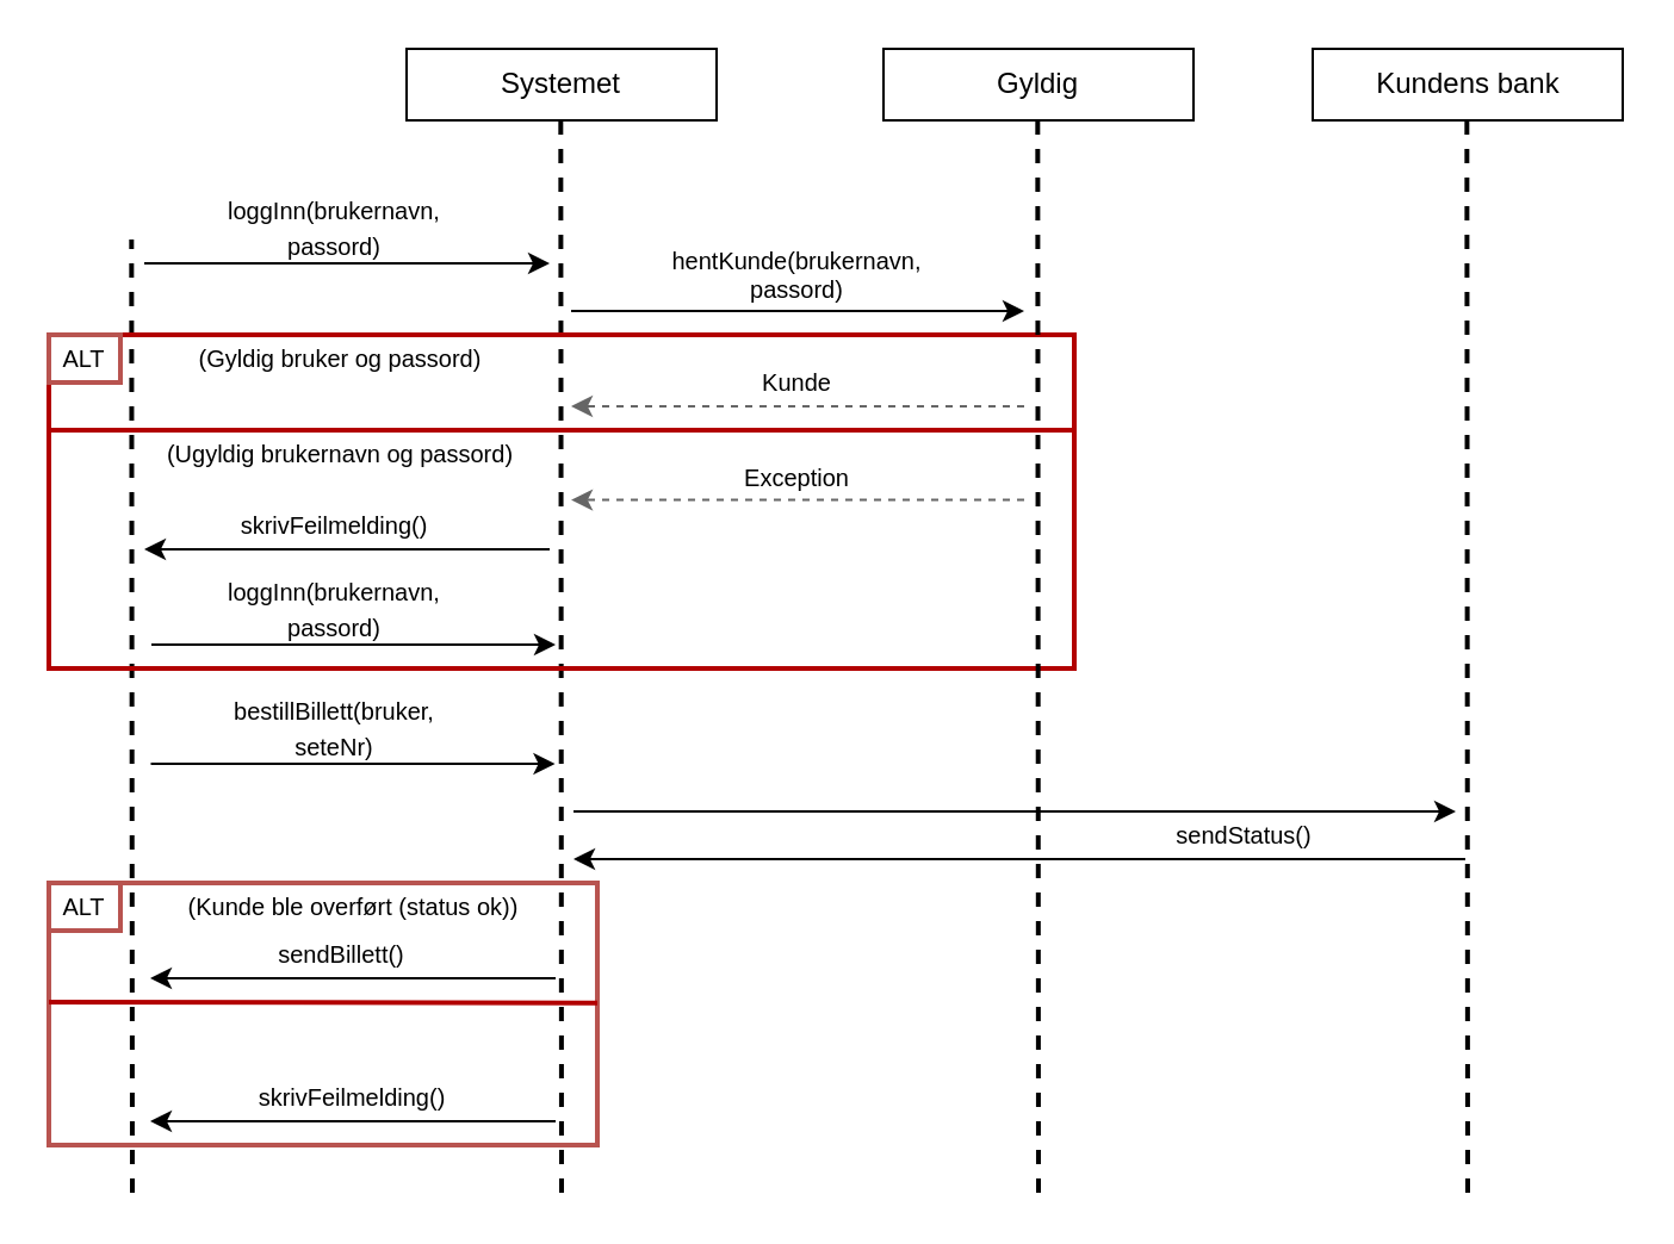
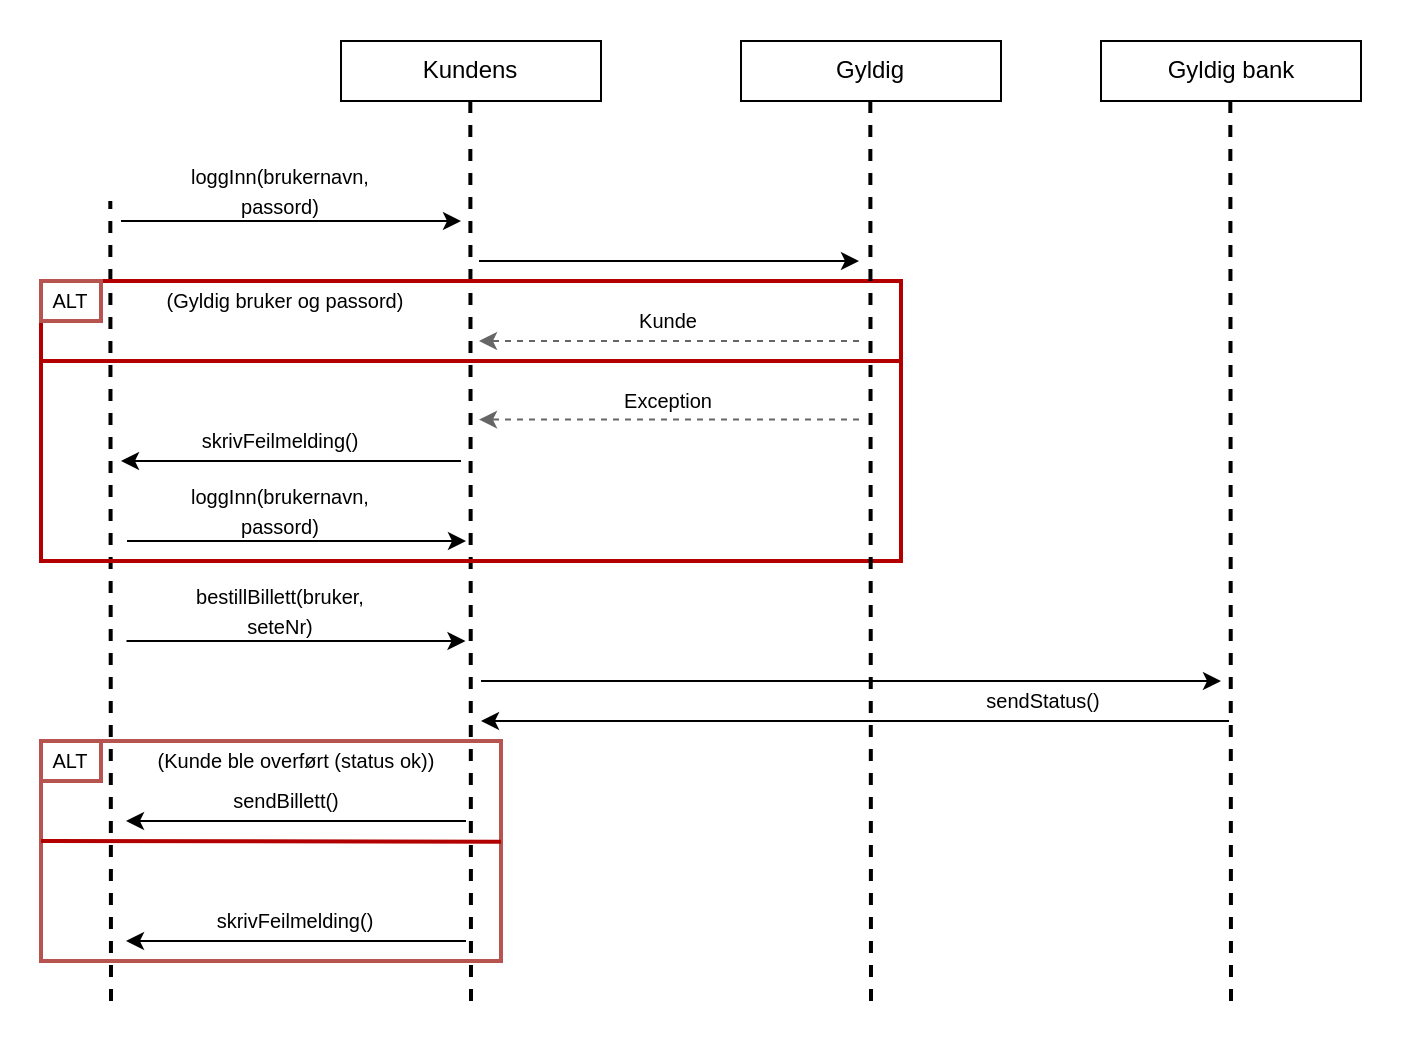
- <mxCell id="3" value="Systemet" style="text;html=1;strokeColor=none;fillColor=none;align=center;verticalAlign=middle;whiteSpace=wrap;rounded=0;" parent="1" vertex="1"><mxGeometry x="170" y="20" width="130" height="30" as="geometry" /></mxCell>
+ <mxCell id="3" value="Kundens" style="text;html=1;strokeColor=none;fillColor=none;align=center;verticalAlign=middle;whiteSpace=wrap;rounded=0;" parent="1" vertex="1"><mxGeometry x="170" y="20" width="130" height="30" as="geometry" /></mxCell>
- <mxCell id="5" value="Kundens bank" style="text;html=1;strokeColor=none;fillColor=none;align=center;verticalAlign=middle;whiteSpace=wrap;rounded=0;" parent="1" vertex="1"><mxGeometry x="572.5" y="20" width="85" height="30" as="geometry" /></mxCell>
+ <mxCell id="5" value="Gyldig bank" style="text;html=1;strokeColor=none;fillColor=none;align=center;verticalAlign=middle;whiteSpace=wrap;rounded=0;" parent="1" vertex="1"><mxGeometry x="572.5" y="20" width="85" height="30" as="geometry" /></mxCell>
- <mxCell id="19" value="hentKunde(brukernavn, passord)" style="text;html=1;strokeColor=none;fillColor=none;align=center;verticalAlign=middle;whiteSpace=wrap;rounded=0;fontSize=10;" parent="1" vertex="1"><mxGeometry x="279" y="100" width="110" height="30" as="geometry" /></mxCell>
- <mxCell id="22" value="(Ugyldig brukernavn og passord)" style="text;html=1;strokeColor=none;fillColor=none;align=center;verticalAlign=middle;whiteSpace=wrap;rounded=0;fontSize=10;" parent="1" vertex="1"><mxGeometry x="65" y="180" width="155" height="20" as="geometry" /></mxCell>
